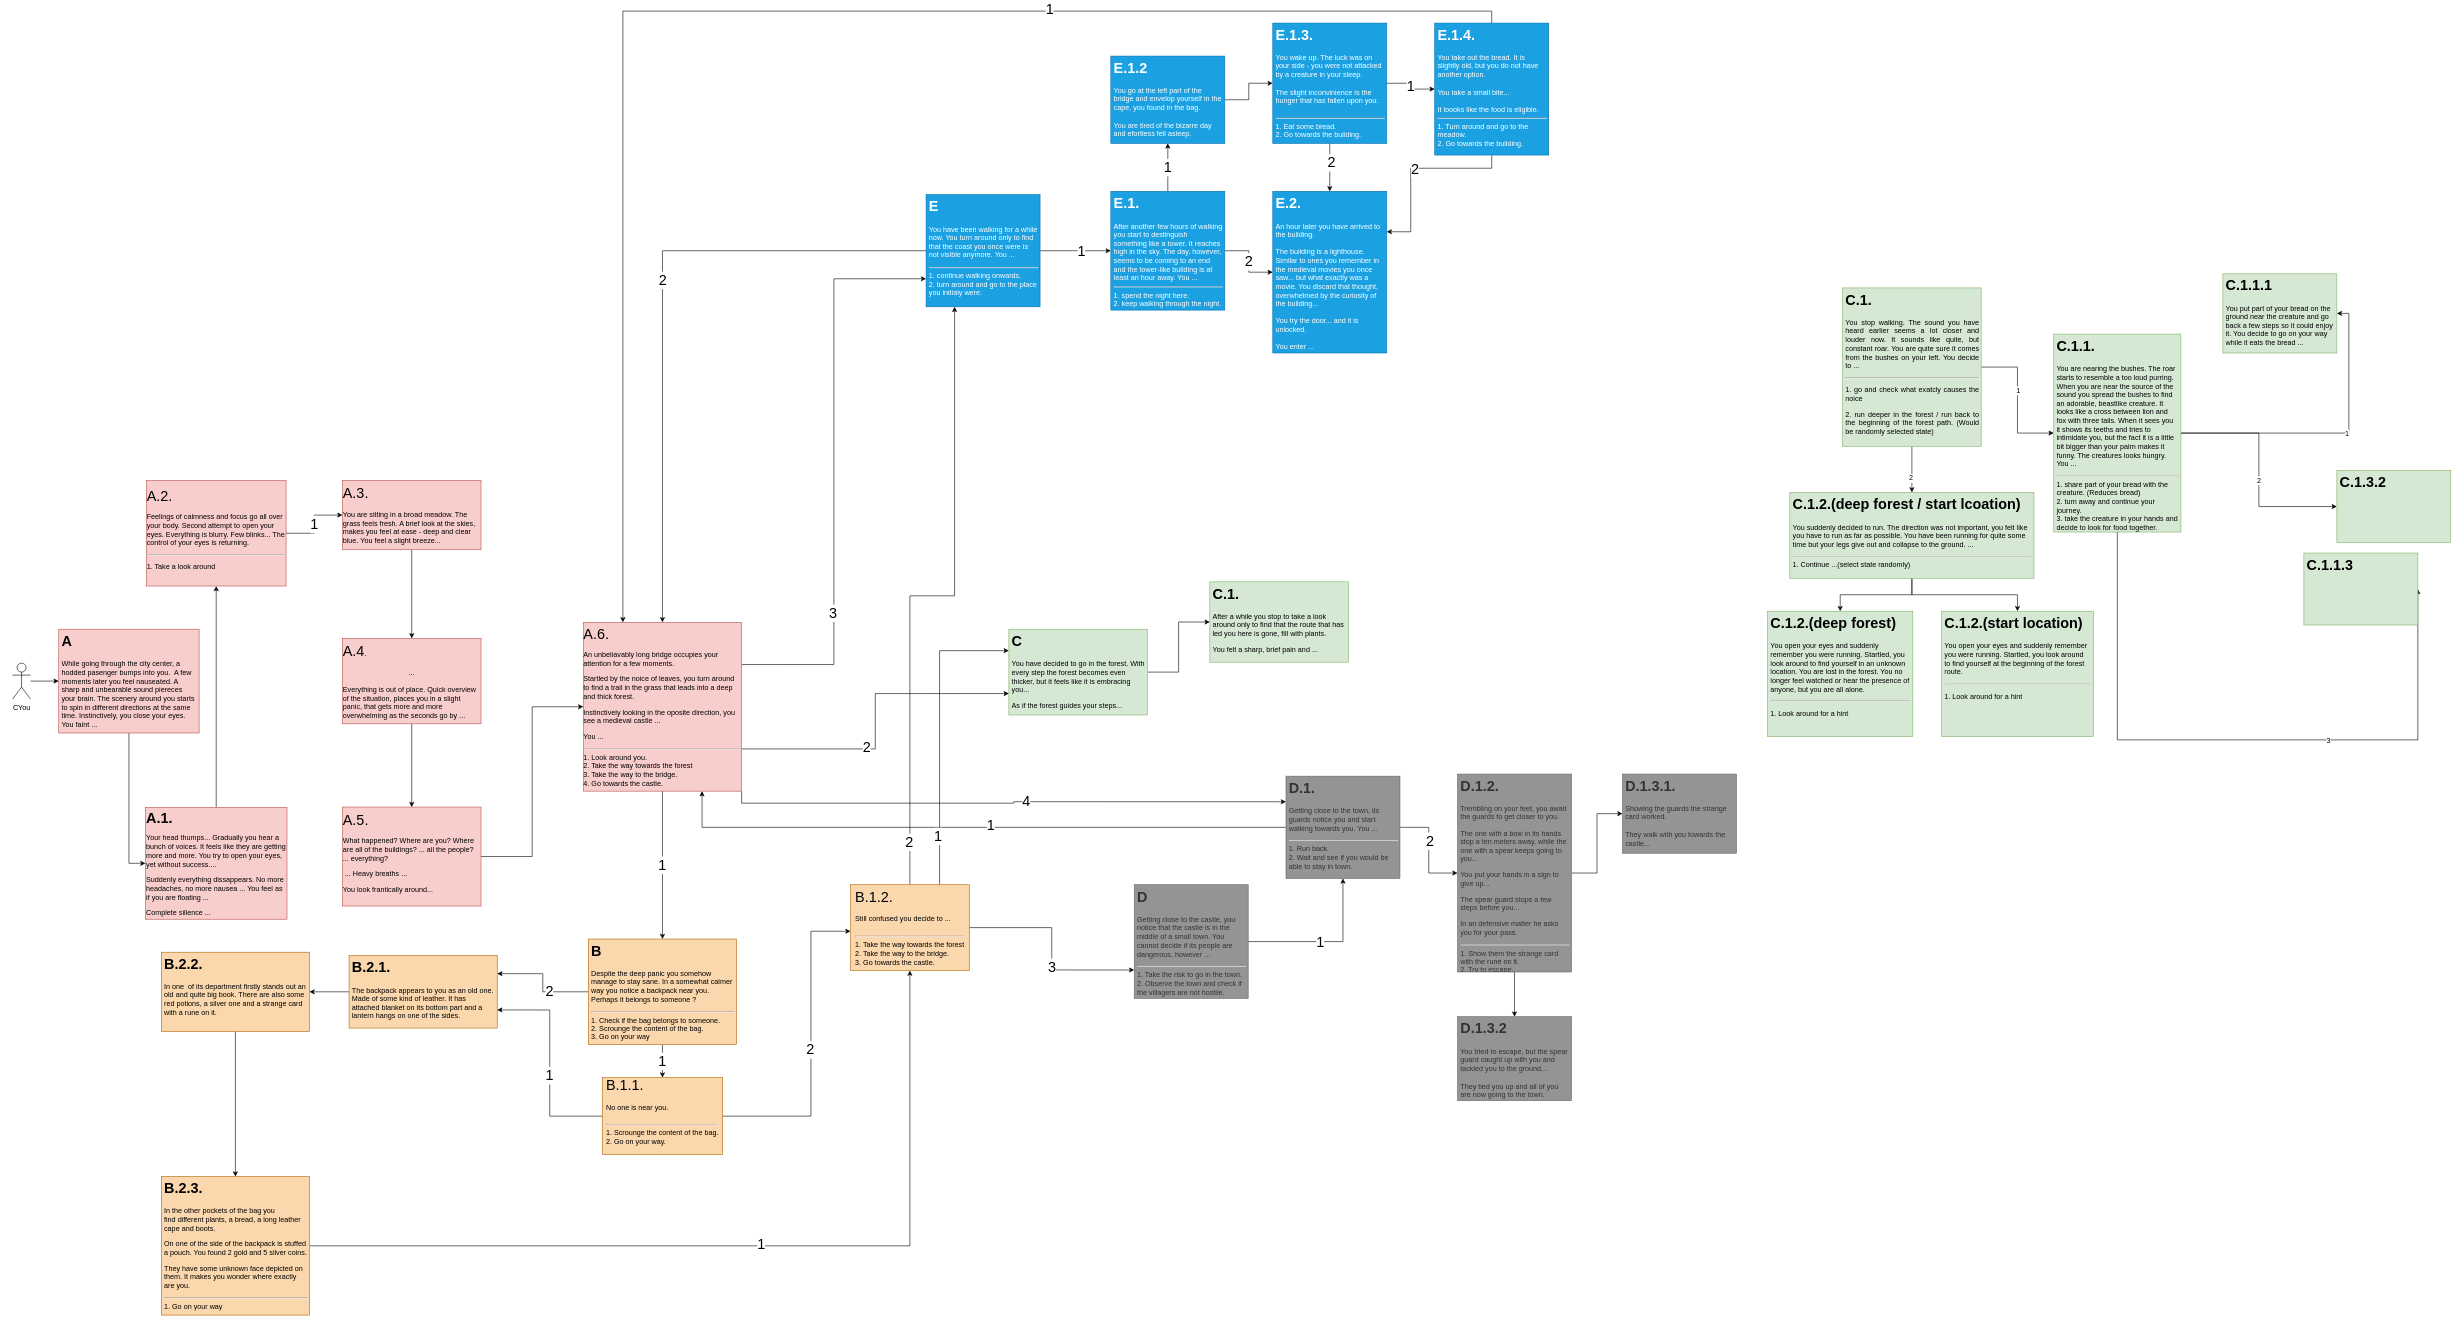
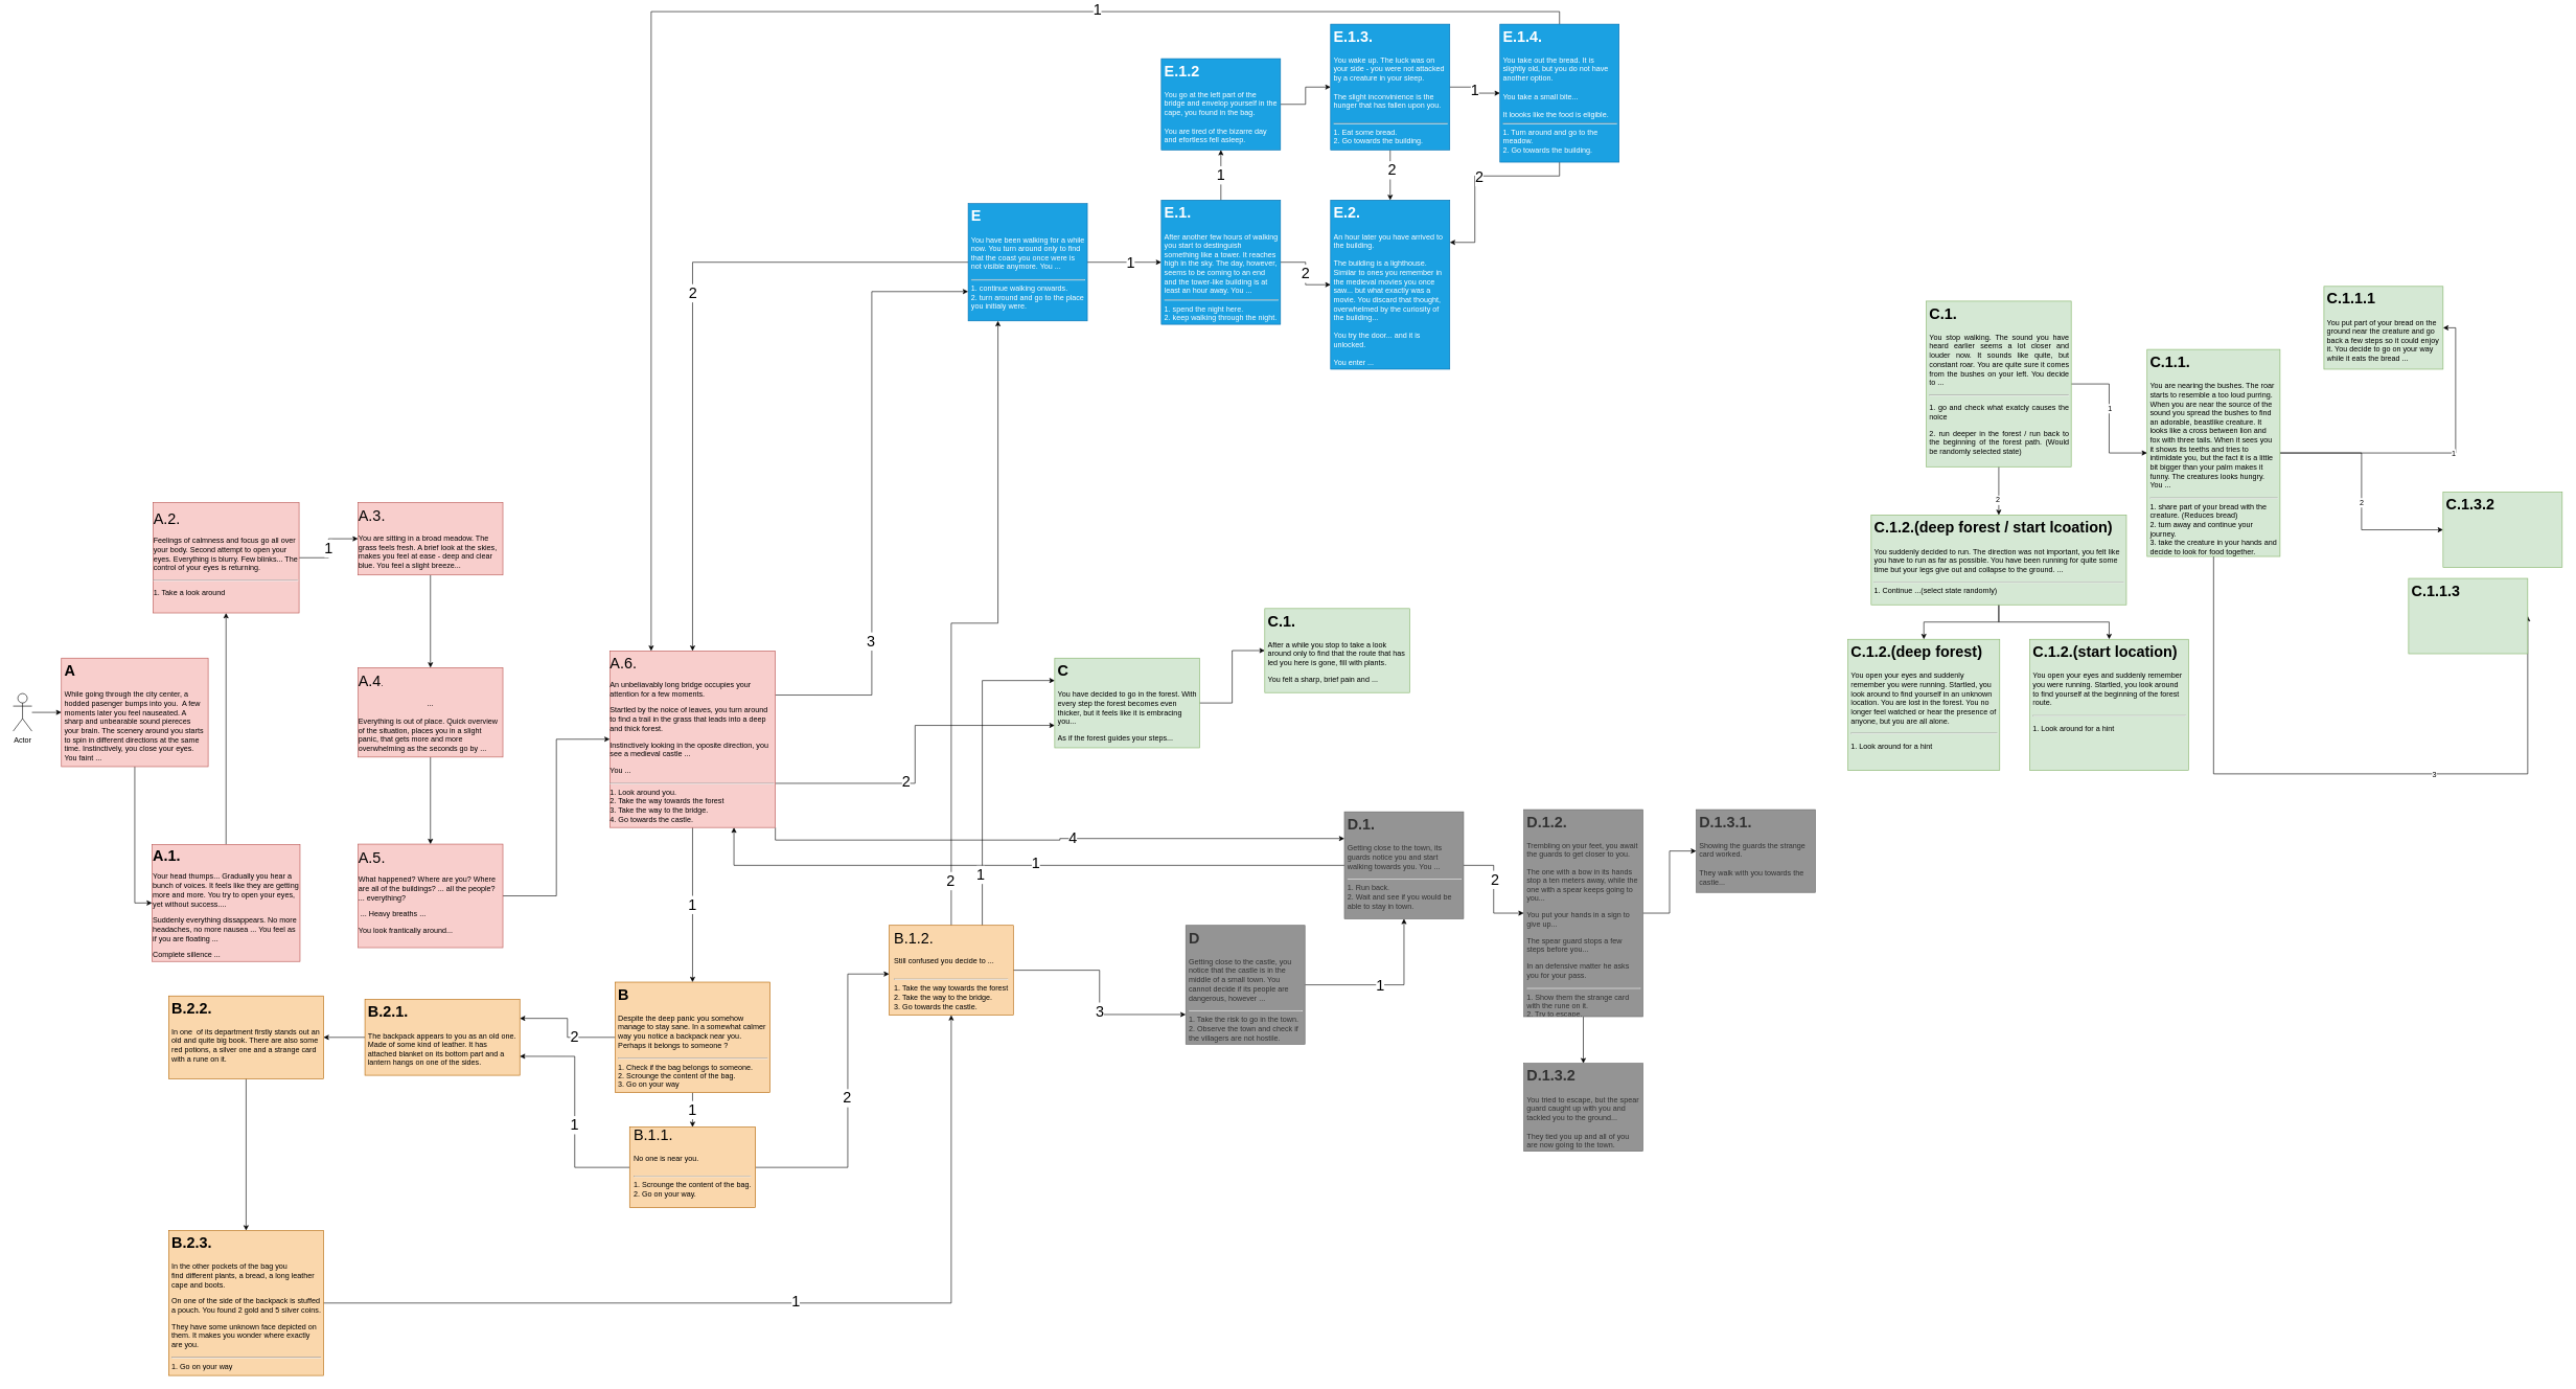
- <mxCell id="88" value="CYou" style="shape=umlActor;verticalLabelPosition=bottom;labelBackgroundColor=#ffffff;verticalAlign=top;html=1;outlineConnect=0;" vertex="1" parent="1"><mxGeometry x="20" y="1087" width="30" height="60" as="geometry" /></mxCell>
+ <mxCell id="88" value="Actor" style="shape=umlActor;verticalLabelPosition=bottom;labelBackgroundColor=#ffffff;verticalAlign=top;html=1;outlineConnect=0;" vertex="1" parent="1"><mxGeometry x="20" y="1087" width="30" height="60" as="geometry" /></mxCell>
